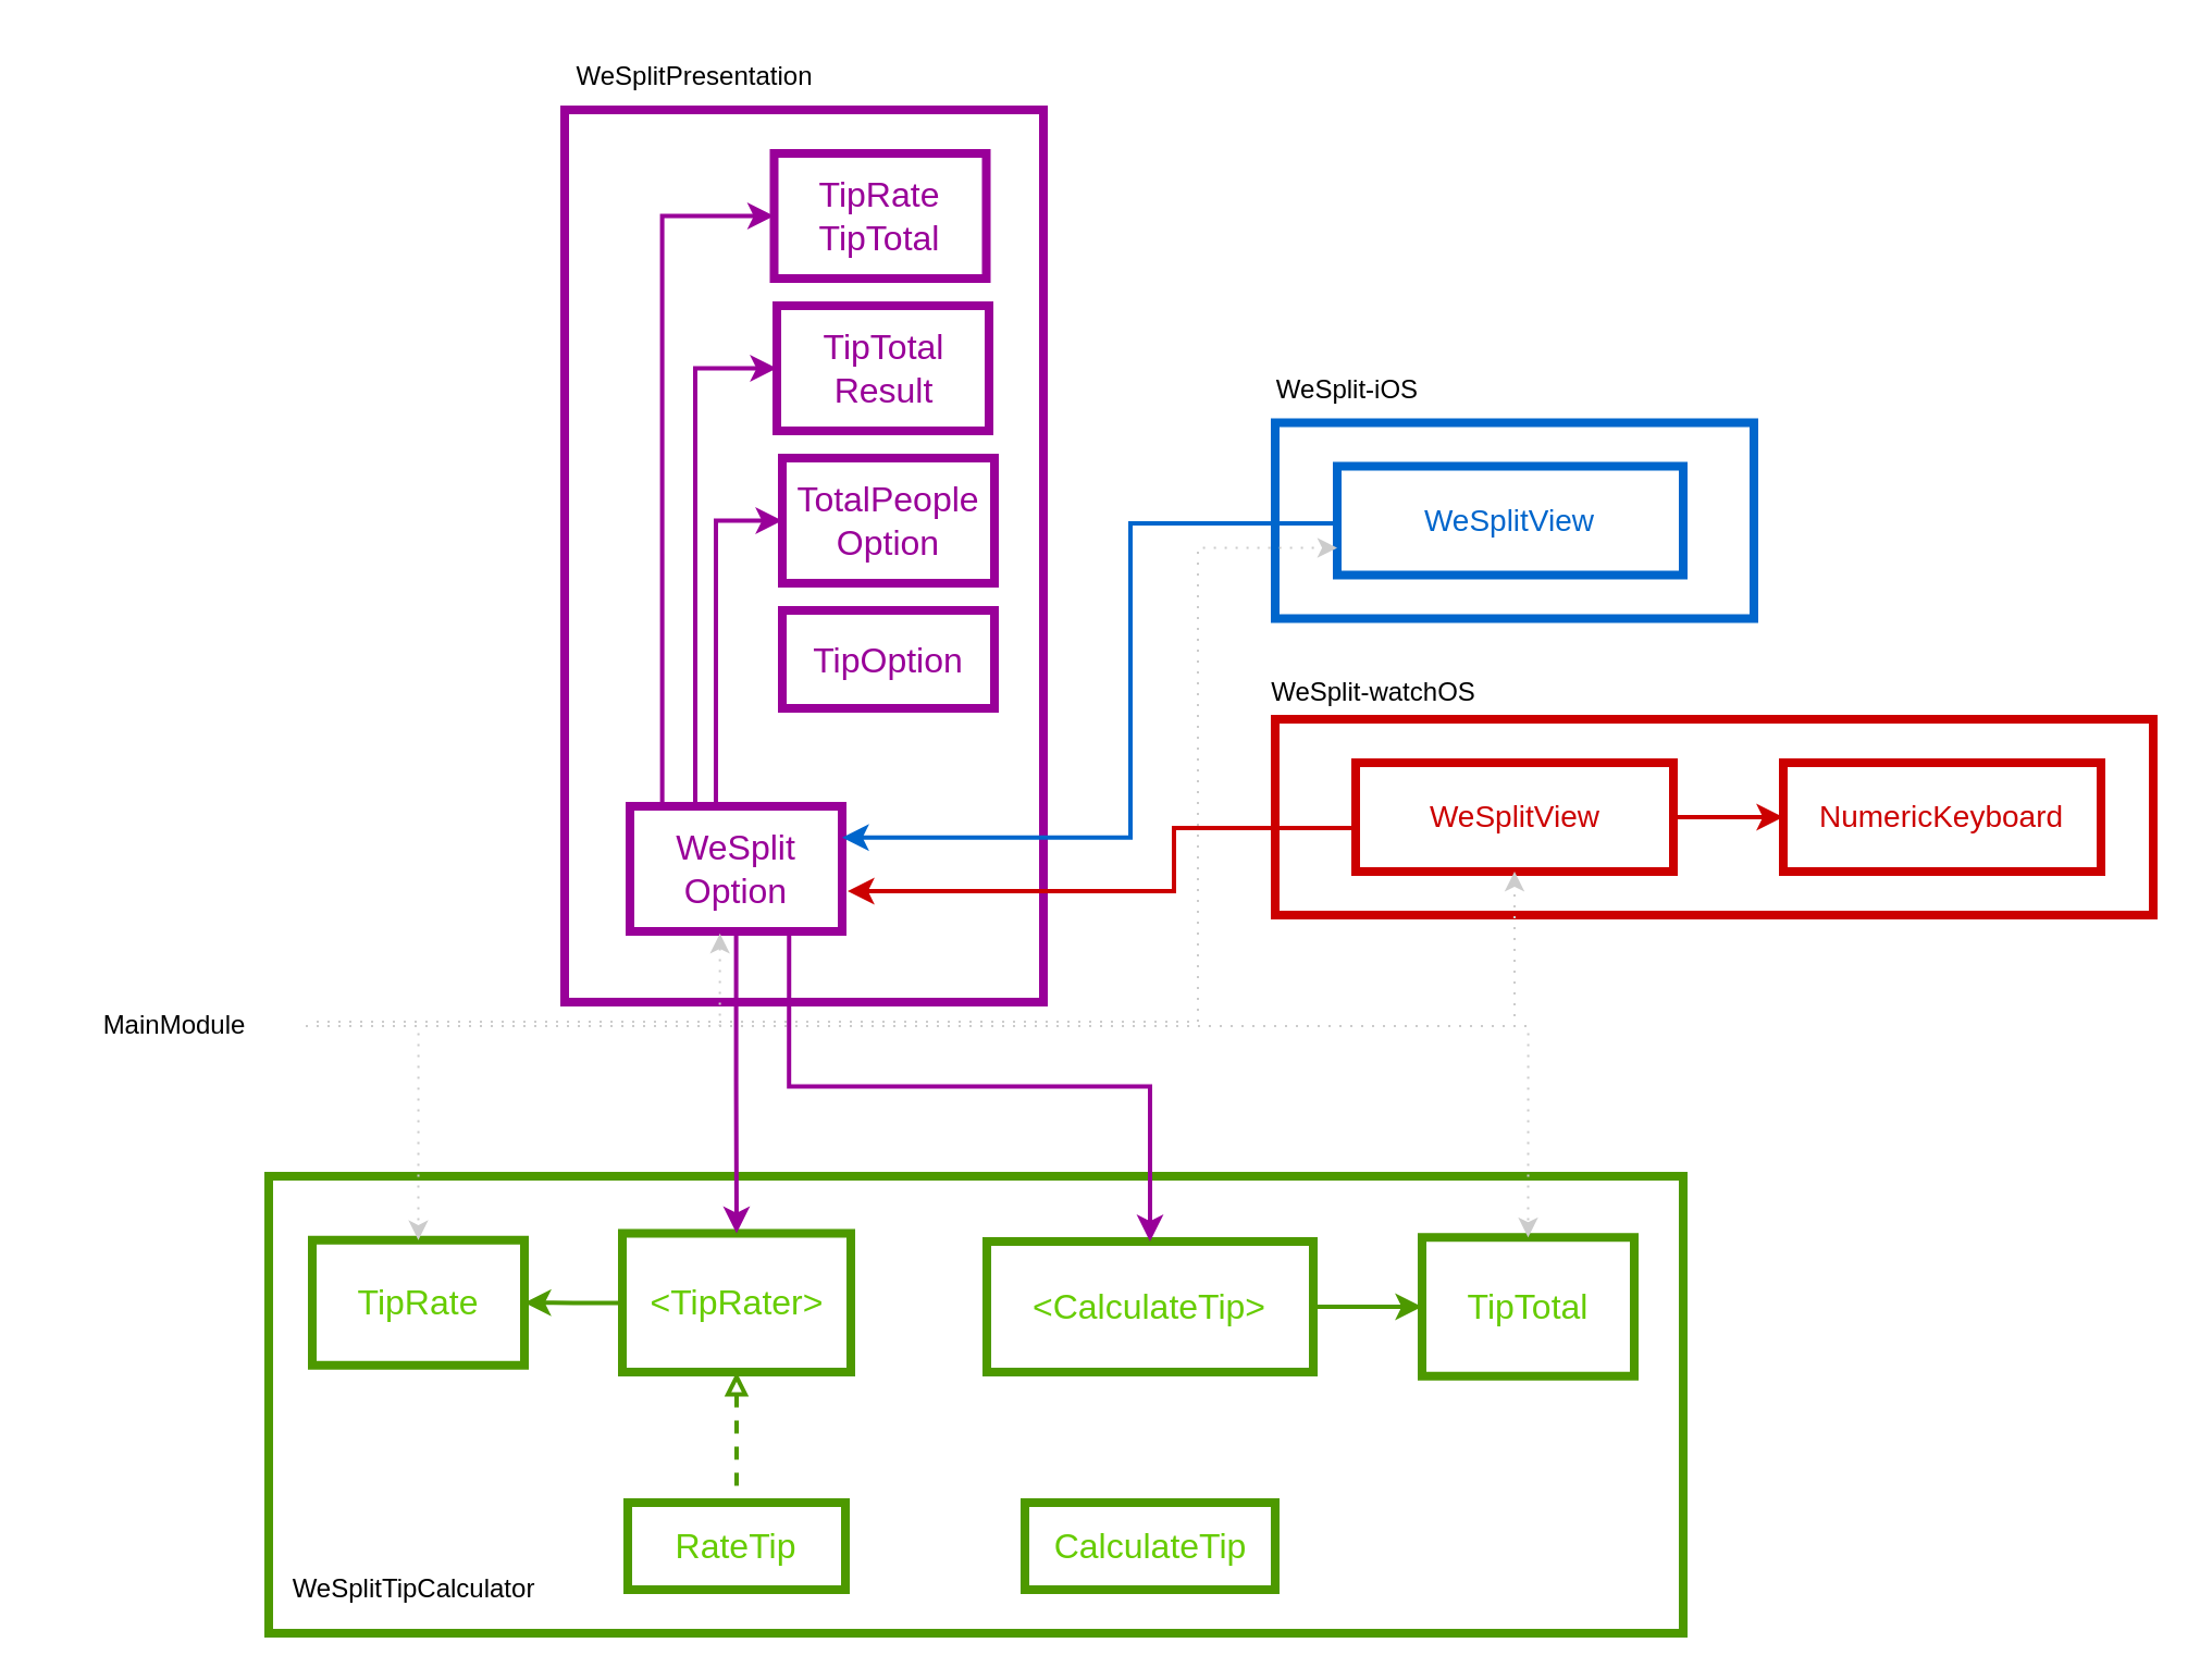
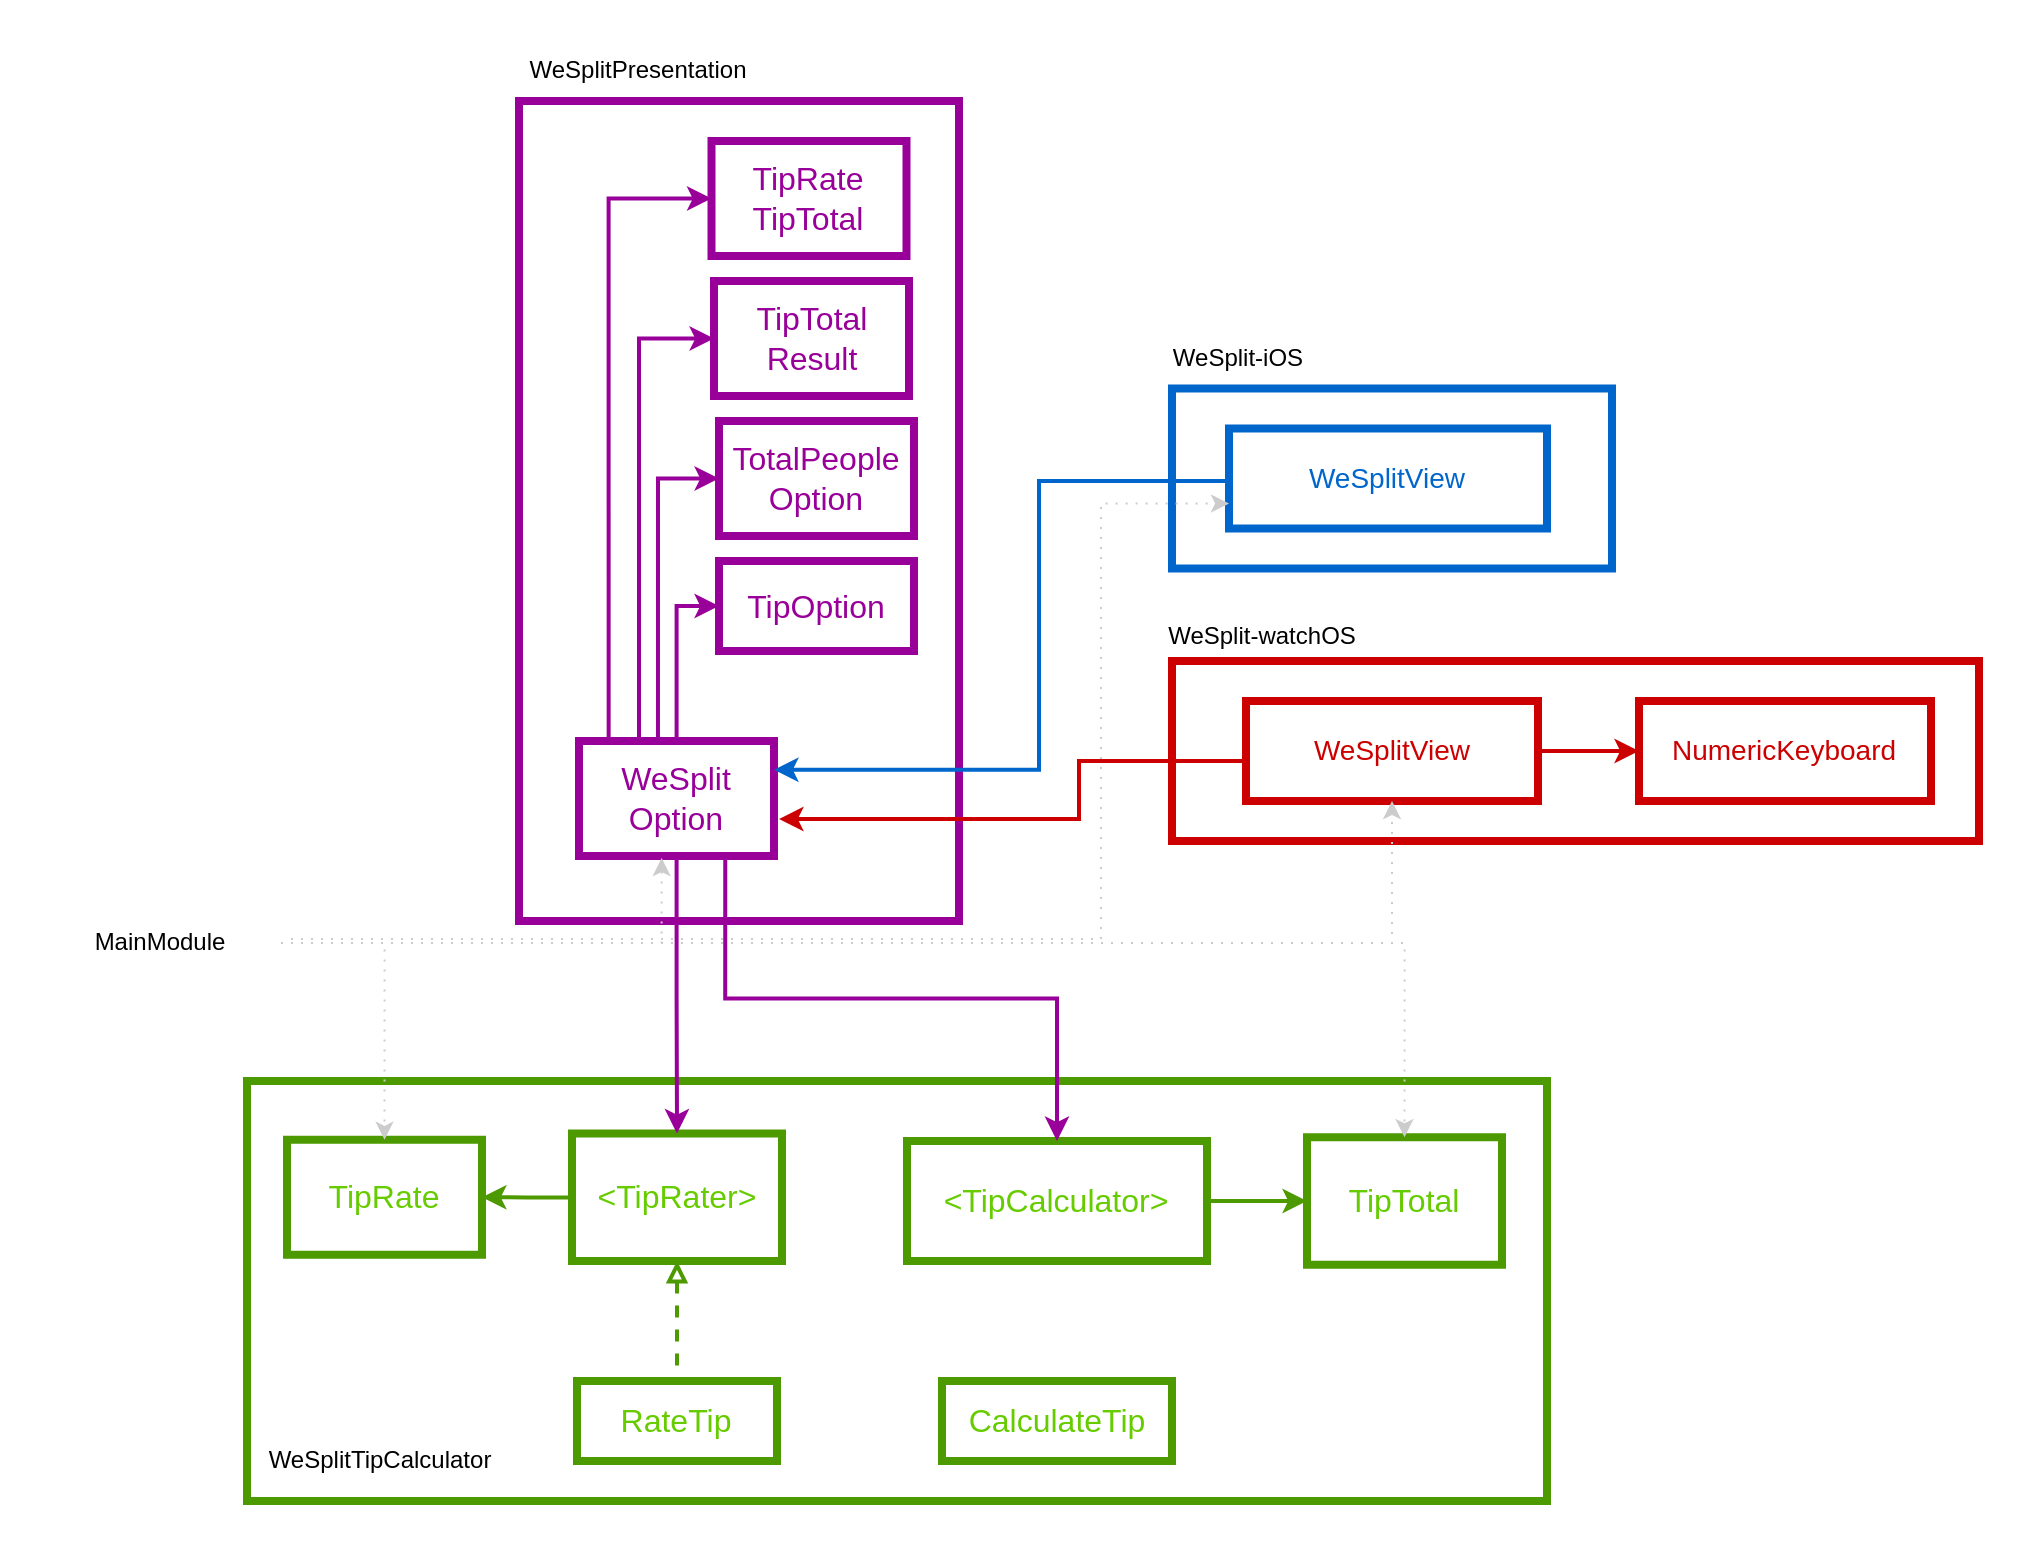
+ <mxCell id="14" style="edgeStyle=orthogonalEdgeStyle;rounded=0;orthogonalLoop=1;jettySize=auto;html=1;entryX=0;entryY=0.5;entryDx=0;entryDy=0;fontFamily=Helvetica;fontSize=12;fontColor=default;strokeWidth=2;strokeColor=#990099;" edge="1" parent="1" source="20" target="21"><mxGeometry relative="1" as="geometry" /></mxCell>
- <mxCell id="8" value="&amp;lt;CalculateTip&amp;gt;" style="whiteSpace=wrap;html=1;fillColor=none;strokeColor=#4D9900;strokeWidth=4;fontColor=#66CC00;fontSize=16;" vertex="1" parent="1"><mxGeometry x="453" y="570" width="150" height="60" as="geometry" /></mxCell>
+ <mxCell id="8" value="&amp;lt;TipCalculator&amp;gt;" style="whiteSpace=wrap;html=1;fillColor=none;strokeColor=#4D9900;strokeWidth=4;fontColor=#66CC00;fontSize=16;" vertex="1" parent="1"><mxGeometry x="453" y="570" width="150" height="60" as="geometry" /></mxCell>
